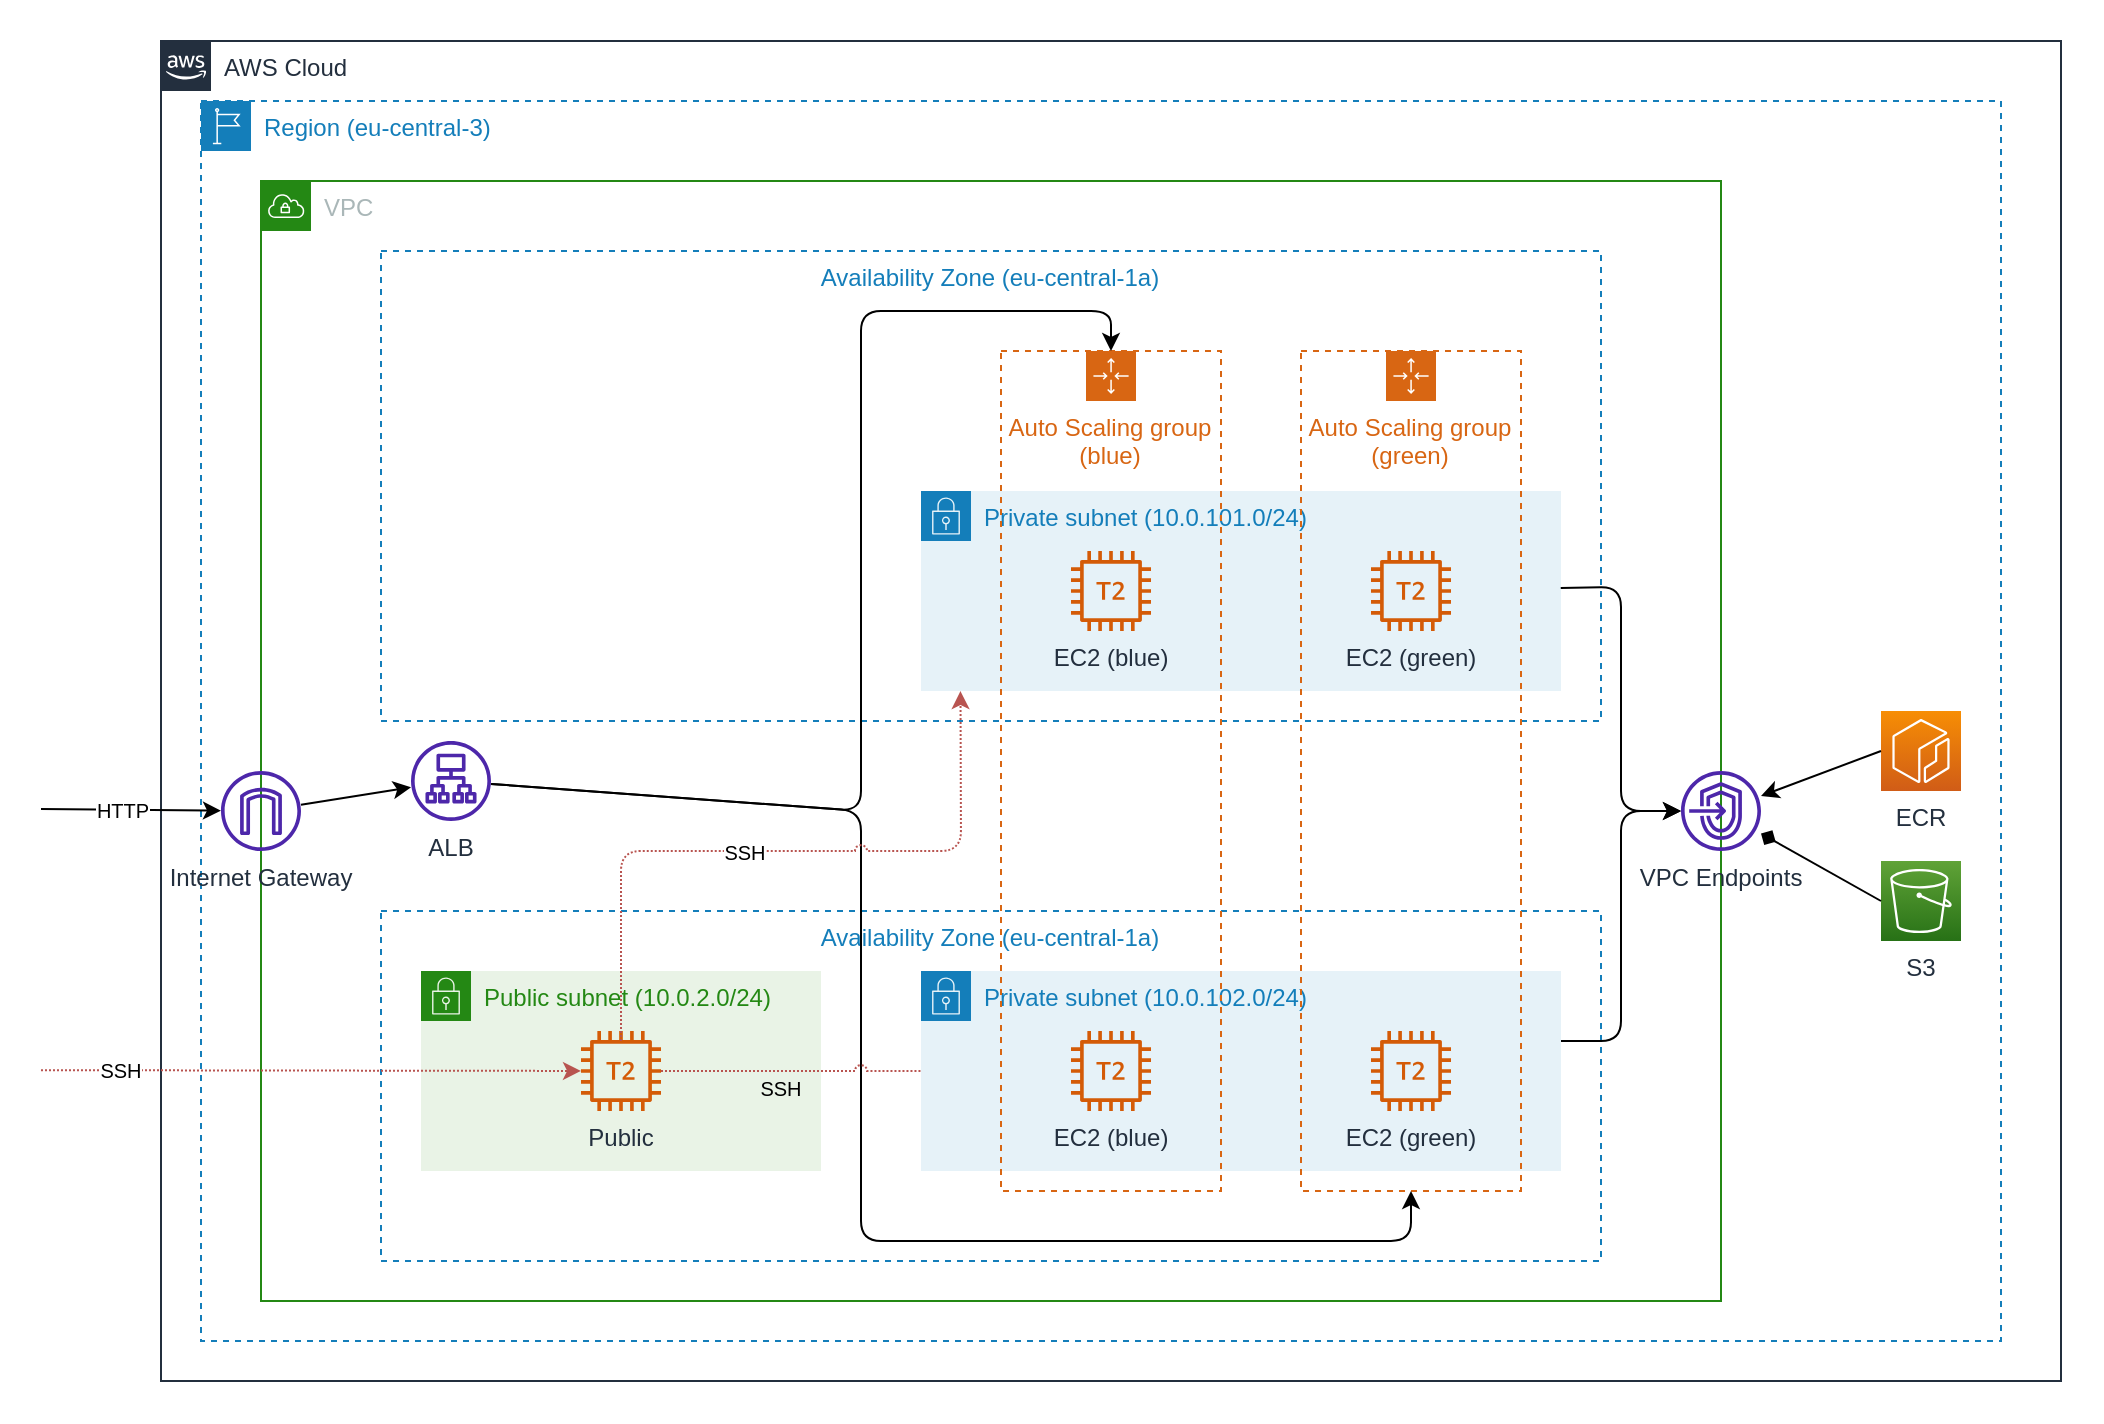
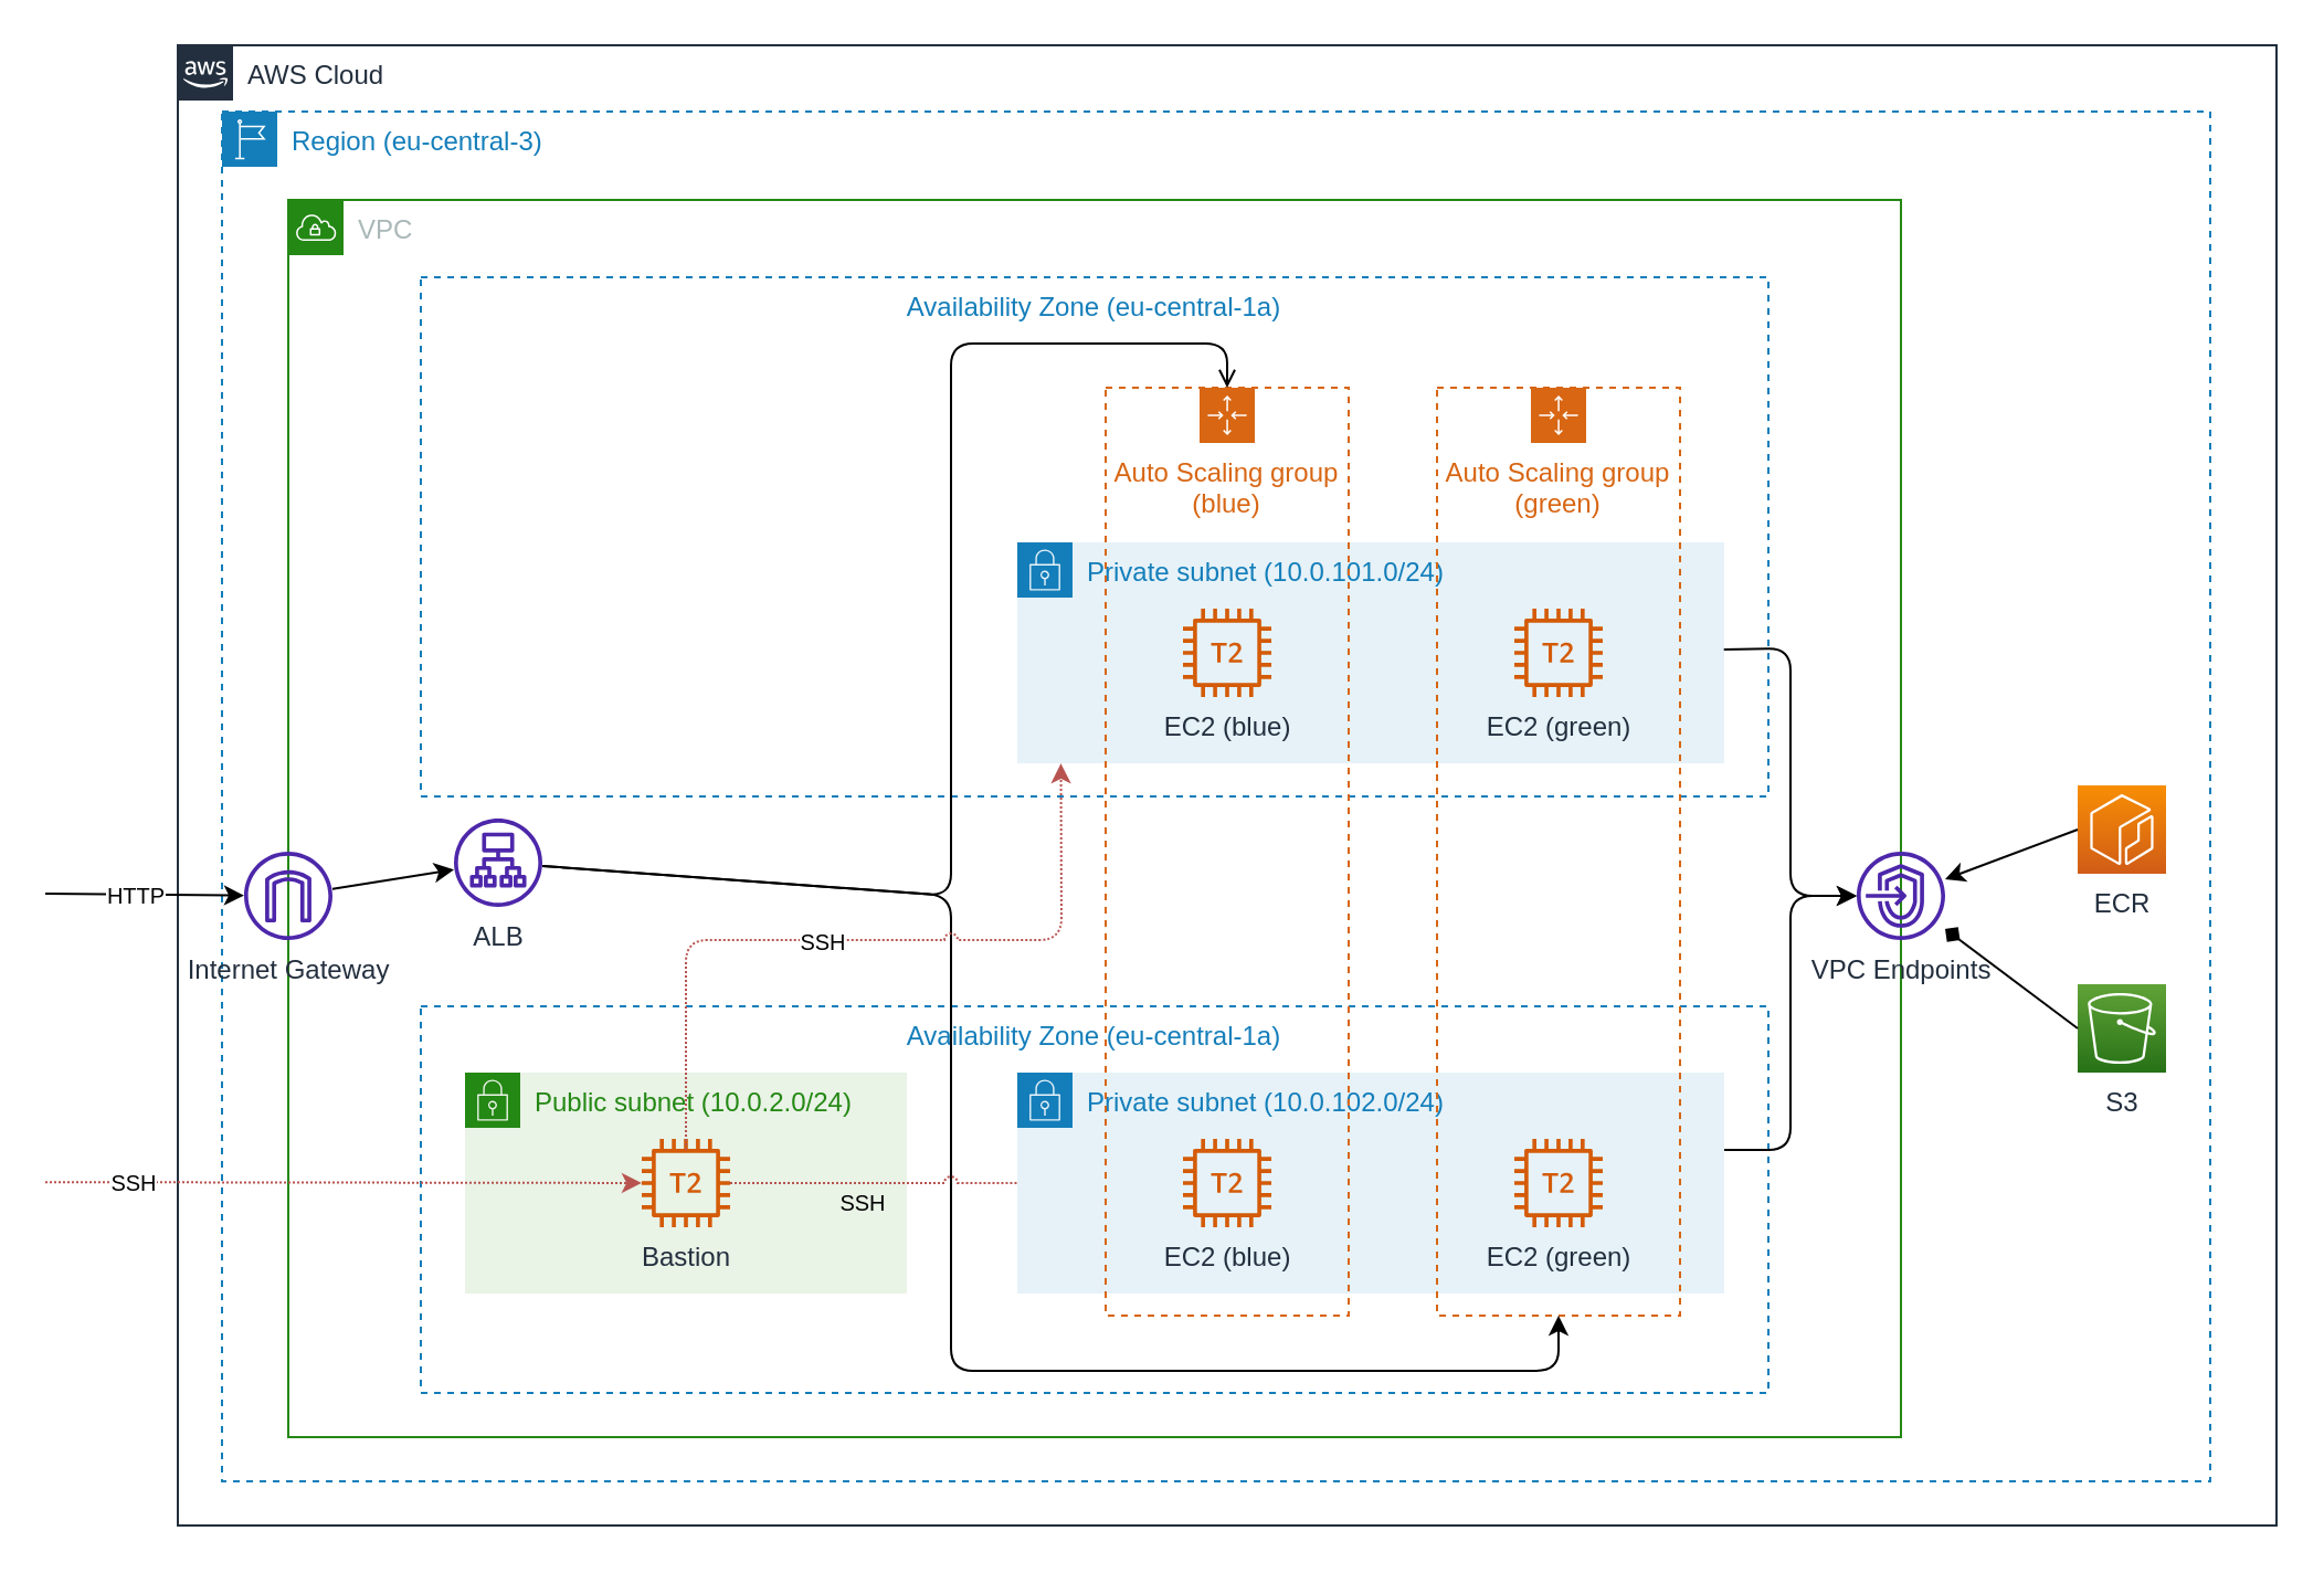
- <mxCell id="20" value="" style="endArrow=classic;html=1;rounded=1;fontSize=12;entryX=0.5;entryY=0;entryDx=0;entryDy=0;strokeWidth=1;" parent="4" source="6" target="12" edge="1"><mxGeometry width="50" height="50" relative="1" as="geometry"><mxPoint x="200" y="355" as="sourcePoint" /><mxPoint x="250" y="305" as="targetPoint" /><Array as="points"><mxPoint x="300" y="315" /><mxPoint x="300" y="65" /><mxPoint x="425" y="65" /></Array></mxGeometry></mxCell>
+ <mxCell id="20" value="" style="endArrow=open;html=1;rounded=1;fontSize=12;entryX=0.5;entryY=0;entryDx=0;entryDy=0;strokeWidth=1;" parent="4" source="6" target="12" edge="1"><mxGeometry width="50" height="50" relative="1" as="geometry"><mxPoint x="200" y="355" as="sourcePoint" /><mxPoint x="250" y="305" as="targetPoint" /><Array as="points"><mxPoint x="300" y="315" /><mxPoint x="300" y="65" /><mxPoint x="425" y="65" /></Array></mxGeometry></mxCell>
- <mxCell id="30" value="S3" style="sketch=0;points=[[0,0,0],[0.25,0,0],[0.5,0,0],[0.75,0,0],[1,0,0],[0,1,0],[0.25,1,0],[0.5,1,0],[0.75,1,0],[1,1,0],[0,0.25,0],[0,0.5,0],[0,0.75,0],[1,0.25,0],[1,0.5,0],[1,0.75,0]];outlineConnect=0;fontColor=#232F3E;gradientColor=#60A337;gradientDirection=north;fillColor=#277116;strokeColor=#ffffff;dashed=0;verticalLabelPosition=bottom;verticalAlign=top;align=center;html=1;fontSize=12;fontStyle=0;aspect=fixed;shape=mxgraph.aws4.resourceIcon;resIcon=mxgraph.aws4.s3;" parent="3" vertex="1"><mxGeometry x="840" y="380" width="40" height="40" as="geometry" /></mxCell>
+ <mxCell id="30" value="S3" style="sketch=0;points=[[0,0,0],[0.25,0,0],[0.5,0,0],[0.75,0,0],[1,0,0],[0,1,0],[0.25,1,0],[0.5,1,0],[0.75,1,0],[1,1,0],[0,0.25,0],[0,0.5,0],[0,0.75,0],[1,0.25,0],[1,0.5,0],[1,0.75,0]];outlineConnect=0;fontColor=#232F3E;gradientColor=#60A337;gradientDirection=north;fillColor=#277116;strokeColor=#ffffff;dashed=0;verticalLabelPosition=bottom;verticalAlign=top;align=center;html=1;fontSize=12;fontStyle=0;aspect=fixed;shape=mxgraph.aws4.resourceIcon;resIcon=mxgraph.aws4.s3;" parent="3" vertex="1"><mxGeometry x="840" y="395" width="40" height="40" as="geometry" /></mxCell>
- <mxCell id="9" value="Public" style="sketch=0;outlineConnect=0;fontColor=#232F3E;gradientColor=none;fillColor=#D45B07;strokeColor=none;dashed=0;verticalLabelPosition=bottom;verticalAlign=top;align=center;html=1;fontSize=12;fontStyle=0;aspect=fixed;pointerEvents=1;shape=mxgraph.aws4.t2_instance;" parent="8" vertex="1"><mxGeometry x="80" y="30" width="40" height="40" as="geometry" /></mxCell>
+ <mxCell id="9" value="Bastion" style="sketch=0;outlineConnect=0;fontColor=#232F3E;gradientColor=none;fillColor=#D45B07;strokeColor=none;dashed=0;verticalLabelPosition=bottom;verticalAlign=top;align=center;html=1;fontSize=12;fontStyle=0;aspect=fixed;pointerEvents=1;shape=mxgraph.aws4.t2_instance;" parent="8" vertex="1"><mxGeometry x="80" y="30" width="40" height="40" as="geometry" /></mxCell>
